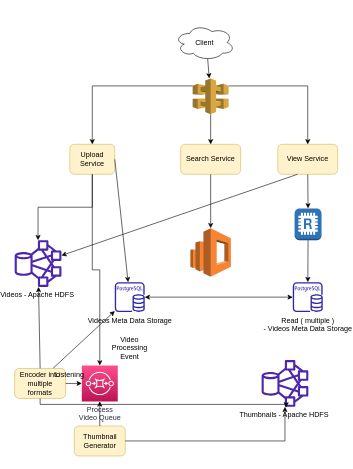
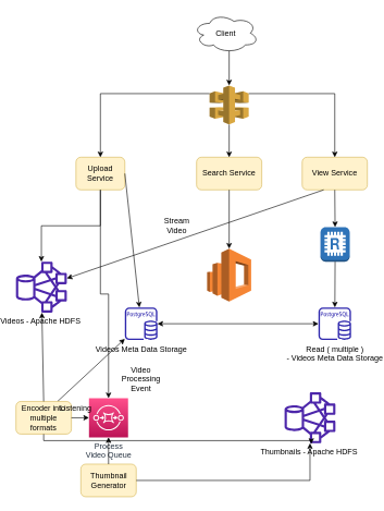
- <mxCell id="3" value="Client" style="ellipse;shape=cloud;whiteSpace=wrap;html=1;" vertex="1" parent="1"><mxGeometry x="287" y="40" width="100" height="60" as="geometry" /></mxCell>
+ <mxCell id="3" value="Client" style="ellipse;shape=cloud;whiteSpace=wrap;html=1;" vertex="1" parent="1"><mxGeometry x="292" y="20" width="100" height="60" as="geometry" /></mxCell>
+ <mxCell id="27" value="Stream Video" style="text;html=1;strokeColor=none;fillColor=none;align=center;verticalAlign=middle;whiteSpace=wrap;rounded=0;" vertex="1" parent="1"><mxGeometry x="237" y="330" width="60" height="30" as="geometry" /></mxCell>
